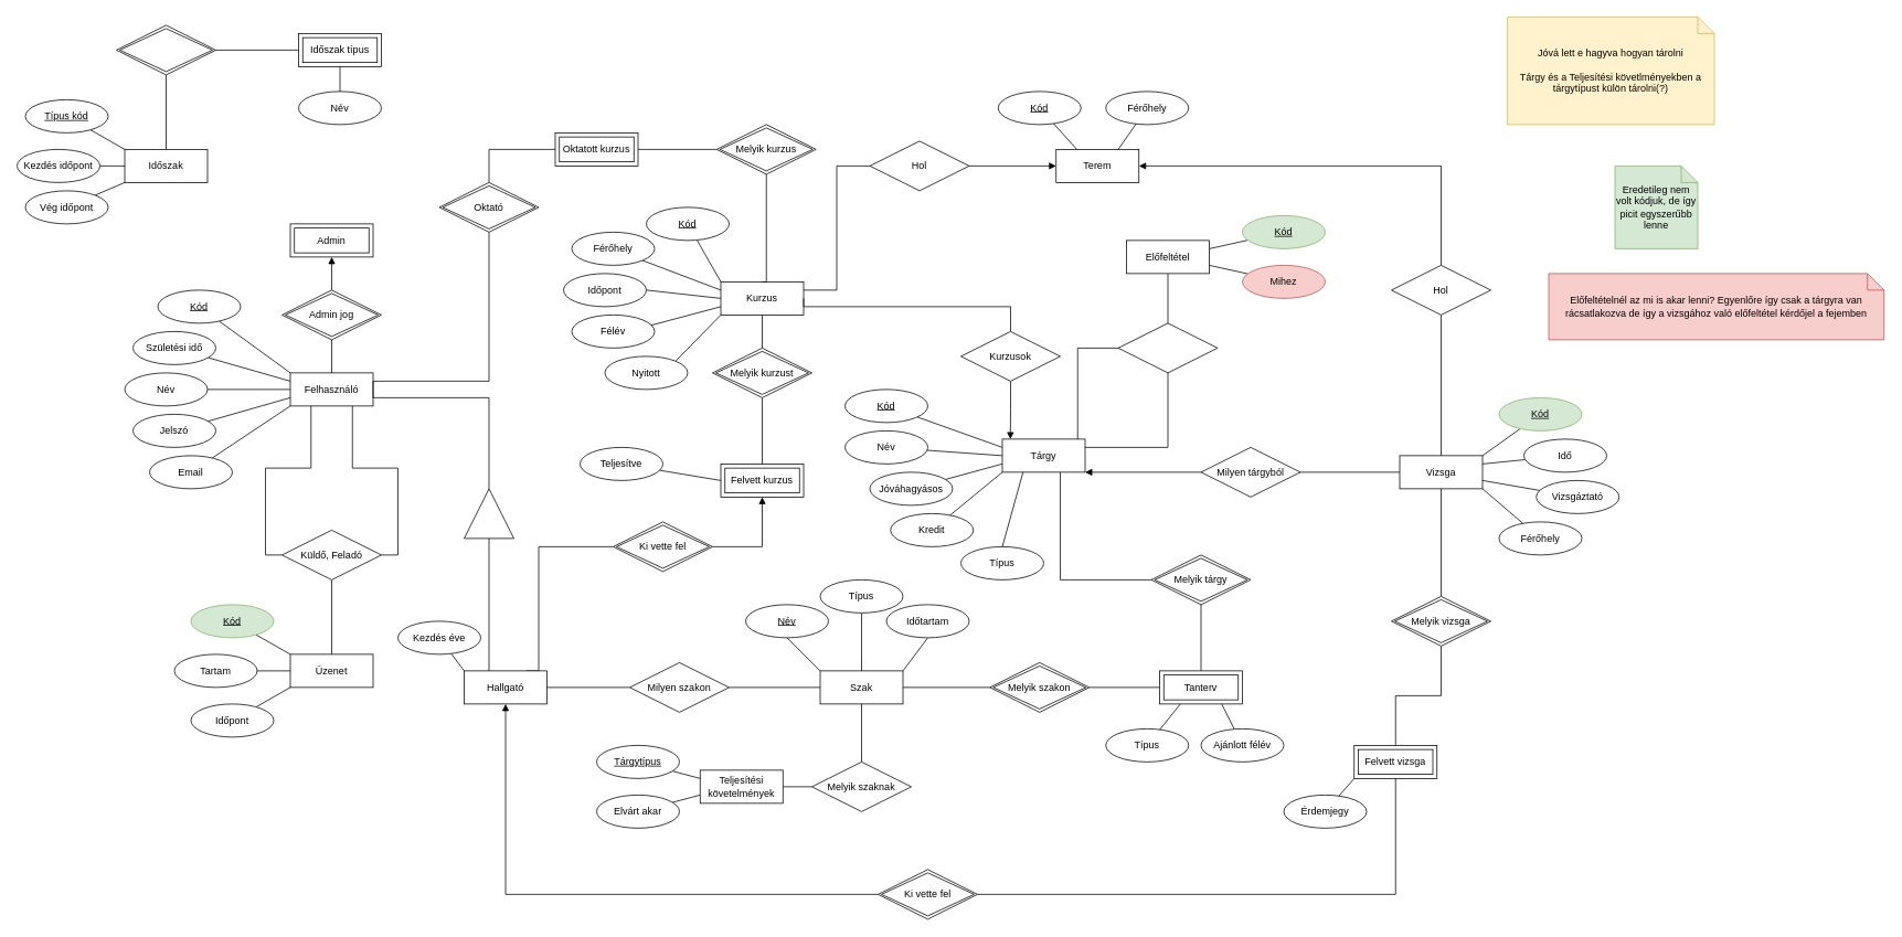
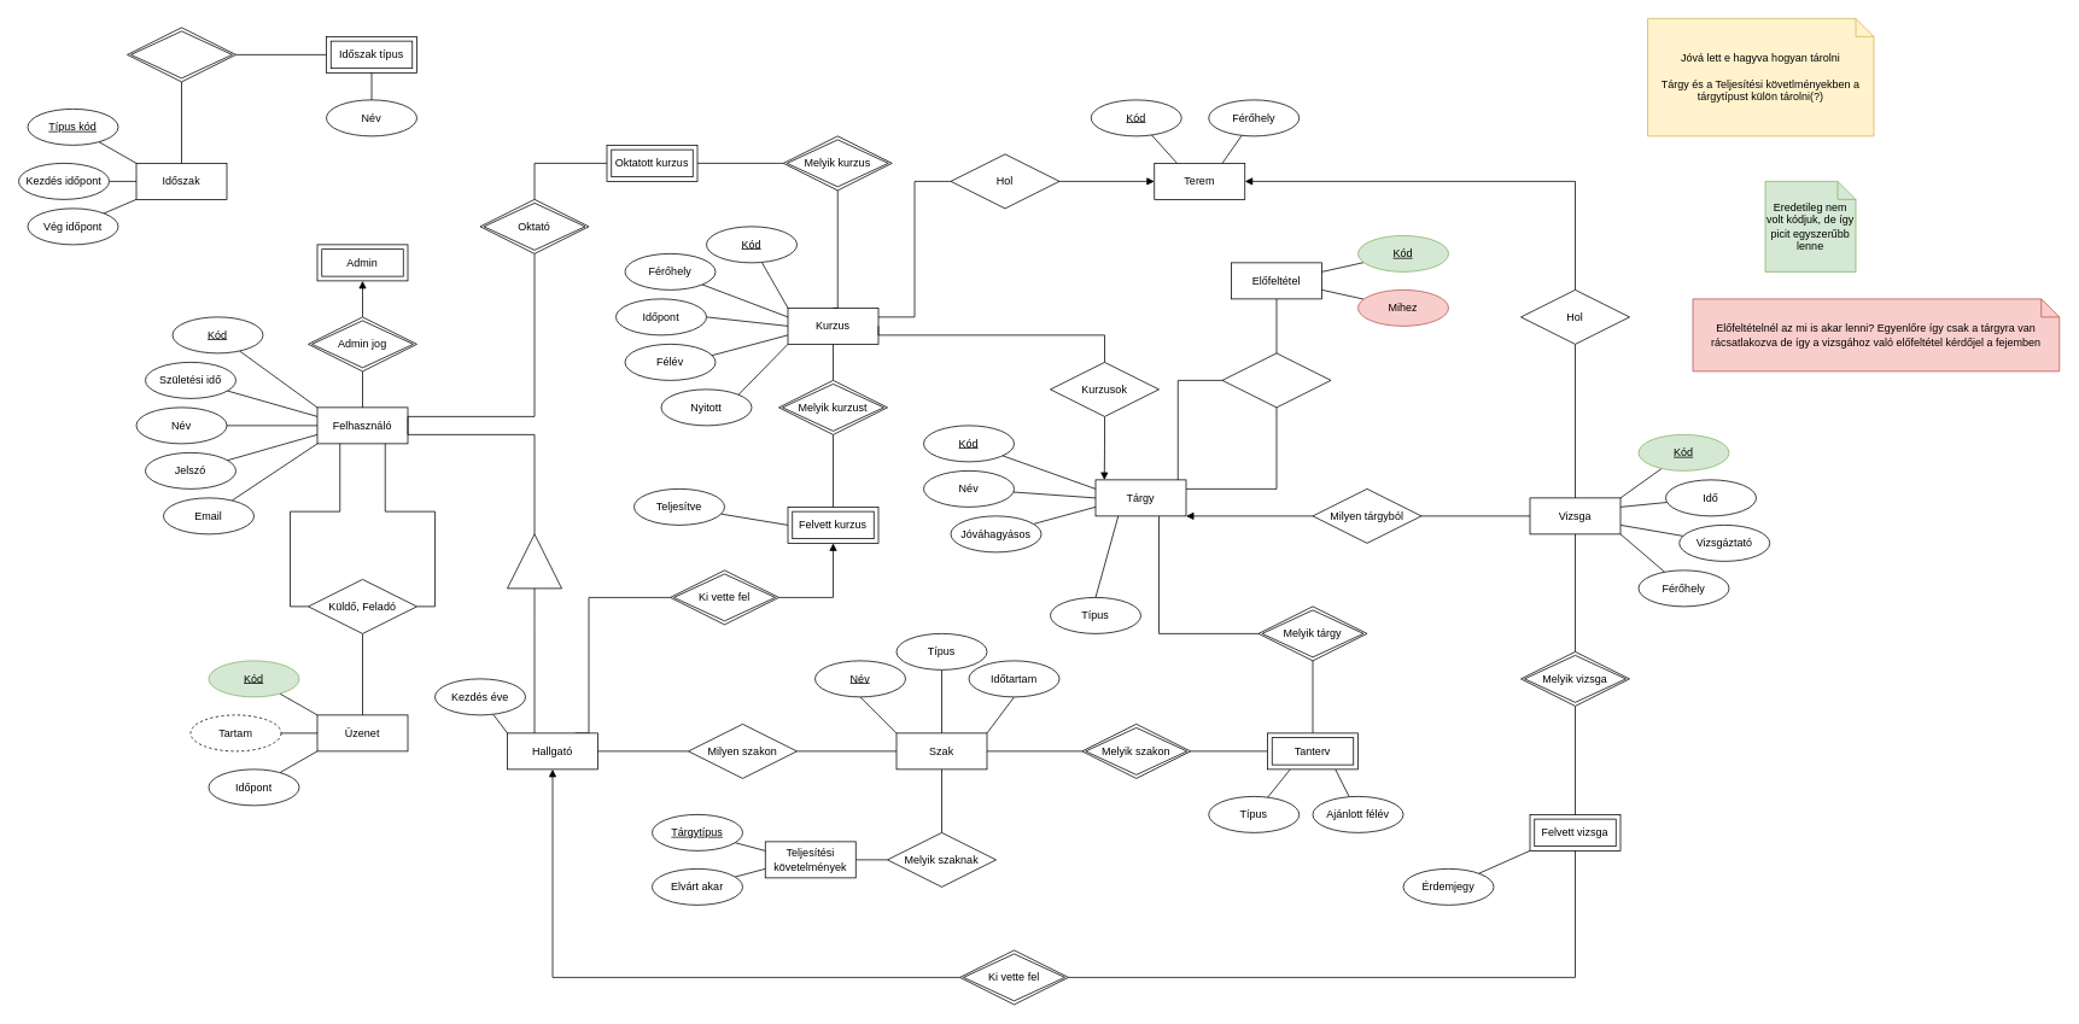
- <mxCell id="48" style="rounded=0;orthogonalLoop=1;jettySize=auto;html=1;entryX=0;entryY=1;entryDx=0;entryDy=0;fontFamily=Helvetica;fontSize=12;fontColor=default;endArrow=none;endFill=0;" edge="1" parent="1" source="49" target="41"><mxGeometry relative="1" as="geometry" /></mxCell>
- <mxCell id="49" value="Kredit" style="ellipse;whiteSpace=wrap;html=1;align=center;strokeColor=default;verticalAlign=middle;fontFamily=Helvetica;fontSize=12;fontColor=default;fillColor=default;" vertex="1" parent="1"><mxGeometry x="1075" y="620" width="100" height="40" as="geometry" /></mxCell>
- <mxCell id="145" value="Tartam" style="ellipse;whiteSpace=wrap;html=1;align=center;strokeColor=default;verticalAlign=middle;fontFamily=Helvetica;fontSize=12;fontColor=default;fillColor=default;" vertex="1" parent="1"><mxGeometry x="210" y="790" width="100" height="40" as="geometry" /></mxCell>
+ <mxCell id="145" value="Tartam" style="ellipse;whiteSpace=wrap;html=1;align=center;strokeColor=default;verticalAlign=middle;fontFamily=Helvetica;fontSize=12;fontColor=default;fillColor=default;dashed=1;" vertex="1" parent="1"><mxGeometry x="210" y="790" width="100" height="40" as="geometry" /></mxCell>
- <mxCell id="122" value="Felvett vizsga" style="shape=ext;margin=3;double=1;whiteSpace=wrap;html=1;align=center;strokeColor=default;verticalAlign=middle;fontFamily=Helvetica;fontSize=12;fontColor=default;fillColor=default;" vertex="1" parent="1"><mxGeometry x="1635" y="900" width="100" height="40" as="geometry" /></mxCell>
+ <mxCell id="122" value="Felvett vizsga" style="shape=ext;margin=3;double=1;whiteSpace=wrap;html=1;align=center;strokeColor=default;verticalAlign=middle;fontFamily=Helvetica;fontSize=12;fontColor=default;fillColor=default;" vertex="1" parent="1"><mxGeometry x="1690" y="900" width="100" height="40" as="geometry" /></mxCell>
